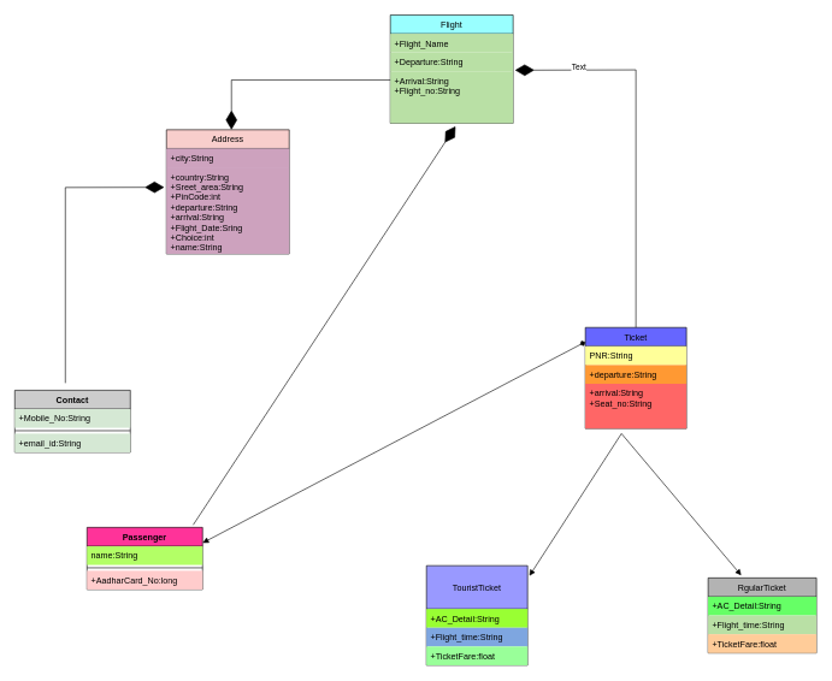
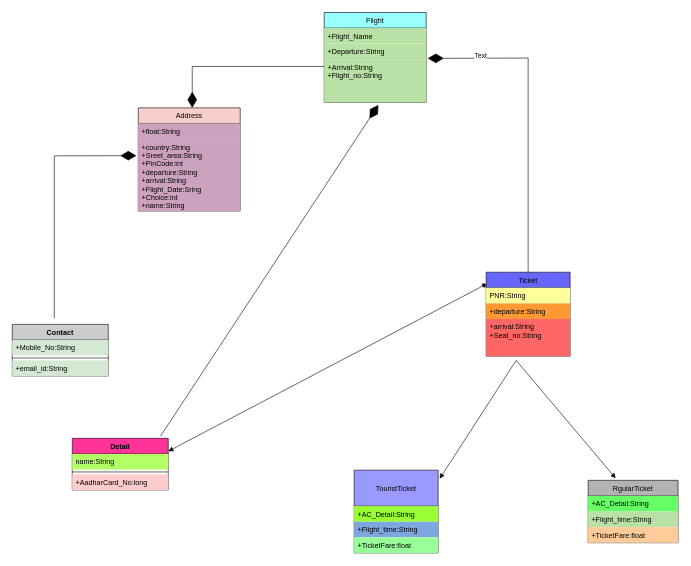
- <mxCell id="3" value="+city:String" style="text;strokeColor=none;fillColor=#CDA2BE;align=left;verticalAlign=top;spacingLeft=4;spacingRight=4;overflow=hidden;rotatable=0;points=[[0,0.5],[1,0.5]];portConstraint=eastwest;" vertex="1" parent="2"><mxGeometry y="26" width="170" height="26" as="geometry" /></mxCell>
+ <mxCell id="3" value="+float:String" style="text;strokeColor=none;fillColor=#CDA2BE;align=left;verticalAlign=top;spacingLeft=4;spacingRight=4;overflow=hidden;rotatable=0;points=[[0,0.5],[1,0.5]];portConstraint=eastwest;" vertex="1" parent="2"><mxGeometry y="26" width="170" height="26" as="geometry" /></mxCell>
- <mxCell id="25" value="Passenger" style="swimlane;fontStyle=1;align=center;verticalAlign=top;childLayout=stackLayout;horizontal=1;startSize=26;horizontalStack=0;resizeParent=1;resizeParentMax=0;resizeLast=0;collapsible=1;marginBottom=0;fillColor=#FF3399;" vertex="1" parent="1"><mxGeometry x="120" y="730" width="160" height="86" as="geometry" /></mxCell>
+ <mxCell id="25" value="Detail" style="swimlane;fontStyle=1;align=center;verticalAlign=top;childLayout=stackLayout;horizontal=1;startSize=26;horizontalStack=0;resizeParent=1;resizeParentMax=0;resizeLast=0;collapsible=1;marginBottom=0;fillColor=#FF3399;" vertex="1" parent="1"><mxGeometry x="120" y="730" width="160" height="86" as="geometry" /></mxCell>
